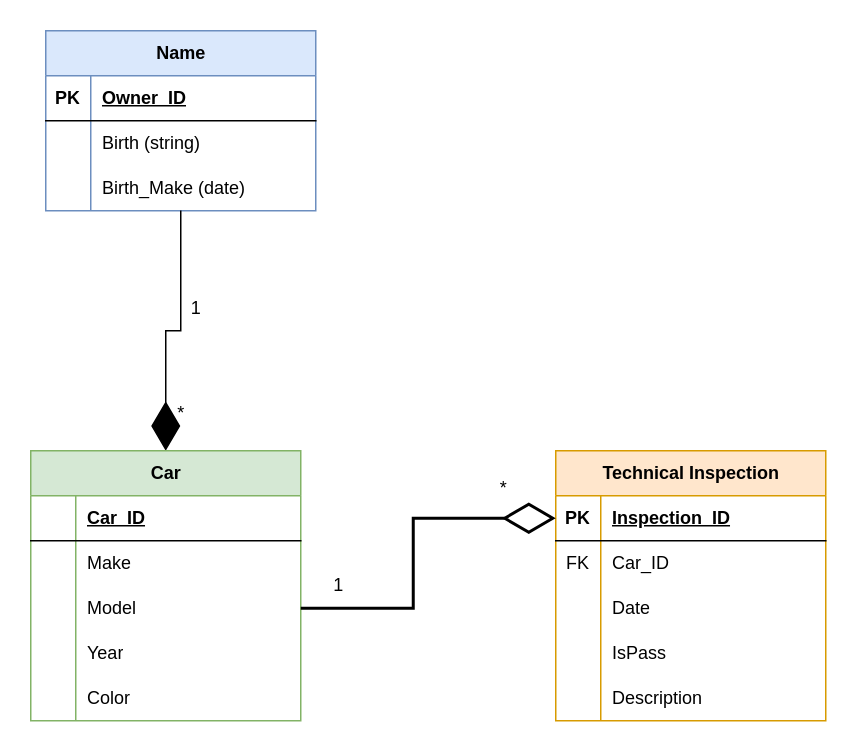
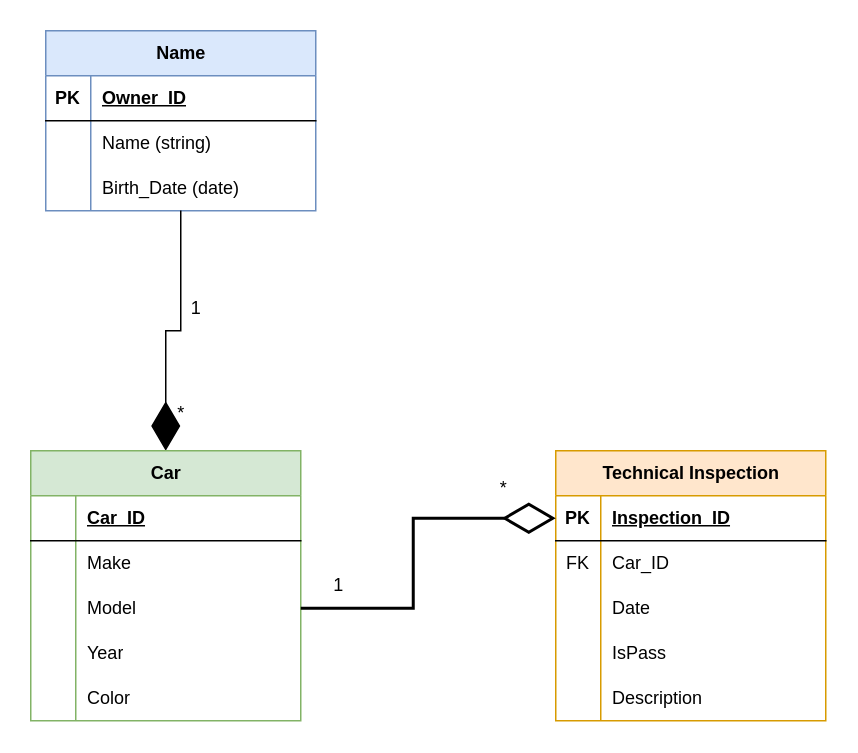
- <mxCell id="8" value="Birth (string)" style="shape=partialRectangle;connectable=0;fillColor=none;top=0;left=0;bottom=0;right=0;align=left;spacingLeft=6;overflow=hidden;whiteSpace=wrap;html=1;" parent="6" vertex="1"><mxGeometry x="30" width="150" height="30" as="geometry"><mxRectangle width="150" height="30" as="alternateBounds" /></mxGeometry></mxCell>
+ <mxCell id="8" value="Name (string)" style="shape=partialRectangle;connectable=0;fillColor=none;top=0;left=0;bottom=0;right=0;align=left;spacingLeft=6;overflow=hidden;whiteSpace=wrap;html=1;" parent="6" vertex="1"><mxGeometry x="30" width="150" height="30" as="geometry"><mxRectangle width="150" height="30" as="alternateBounds" /></mxGeometry></mxCell>
- <mxCell id="11" value="Birth_Make (date)" style="shape=partialRectangle;connectable=0;fillColor=none;top=0;left=0;bottom=0;right=0;align=left;spacingLeft=6;overflow=hidden;whiteSpace=wrap;html=1;" parent="9" vertex="1"><mxGeometry x="30" width="150" height="30" as="geometry"><mxRectangle width="150" height="30" as="alternateBounds" /></mxGeometry></mxCell>
+ <mxCell id="11" value="Birth_Date (date)" style="shape=partialRectangle;connectable=0;fillColor=none;top=0;left=0;bottom=0;right=0;align=left;spacingLeft=6;overflow=hidden;whiteSpace=wrap;html=1;" parent="9" vertex="1"><mxGeometry x="30" width="150" height="30" as="geometry"><mxRectangle width="150" height="30" as="alternateBounds" /></mxGeometry></mxCell>
